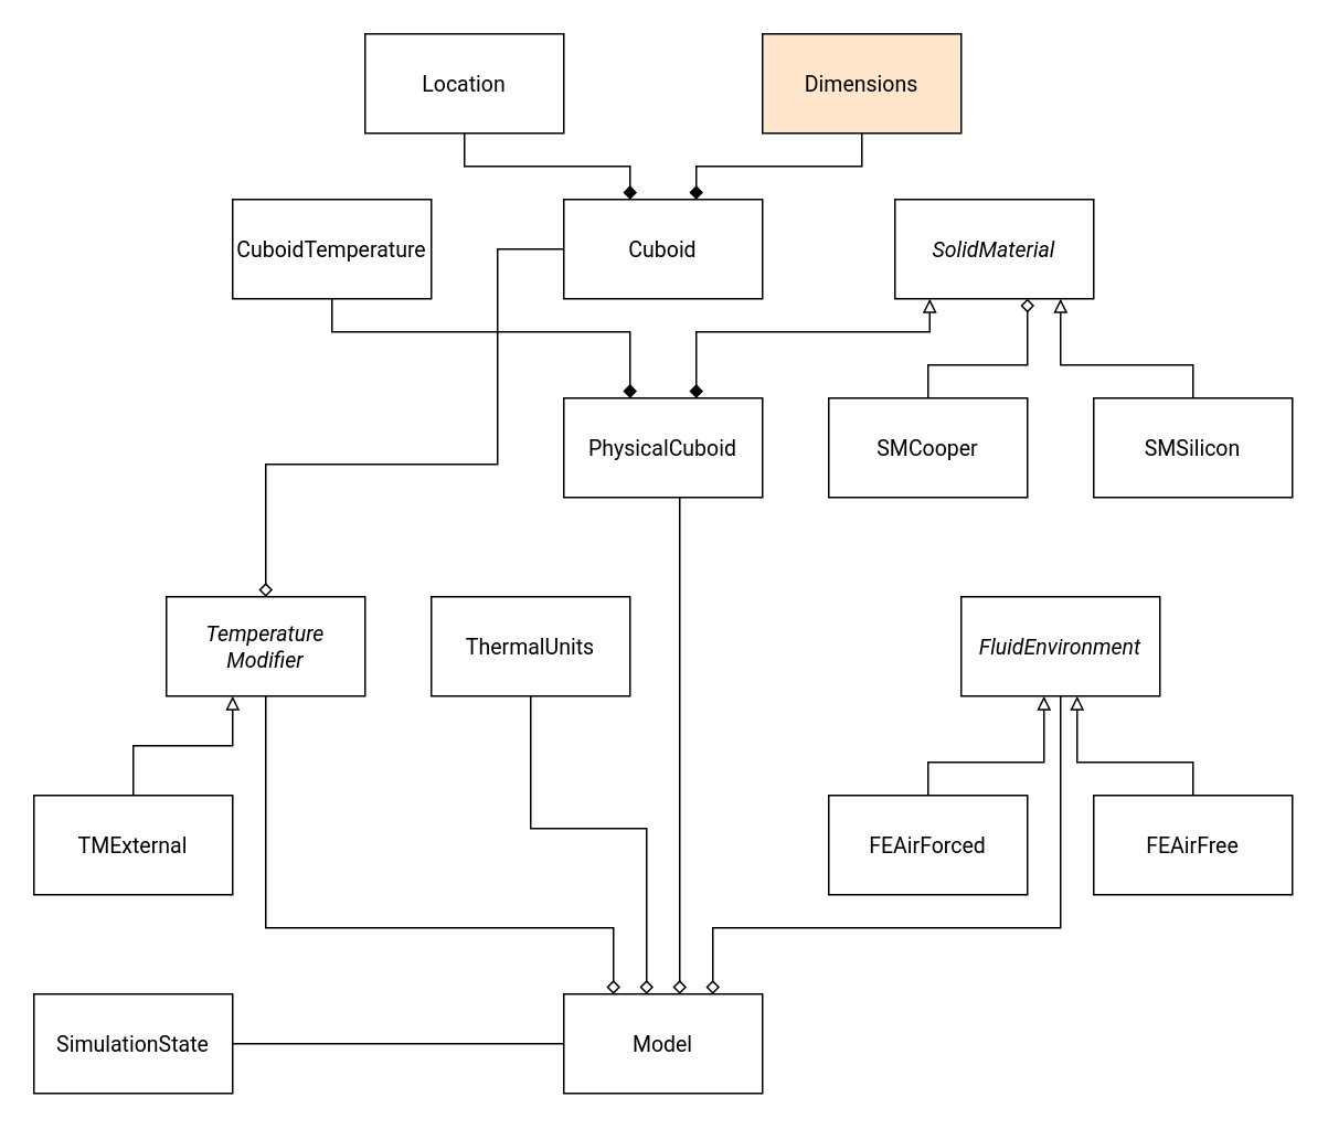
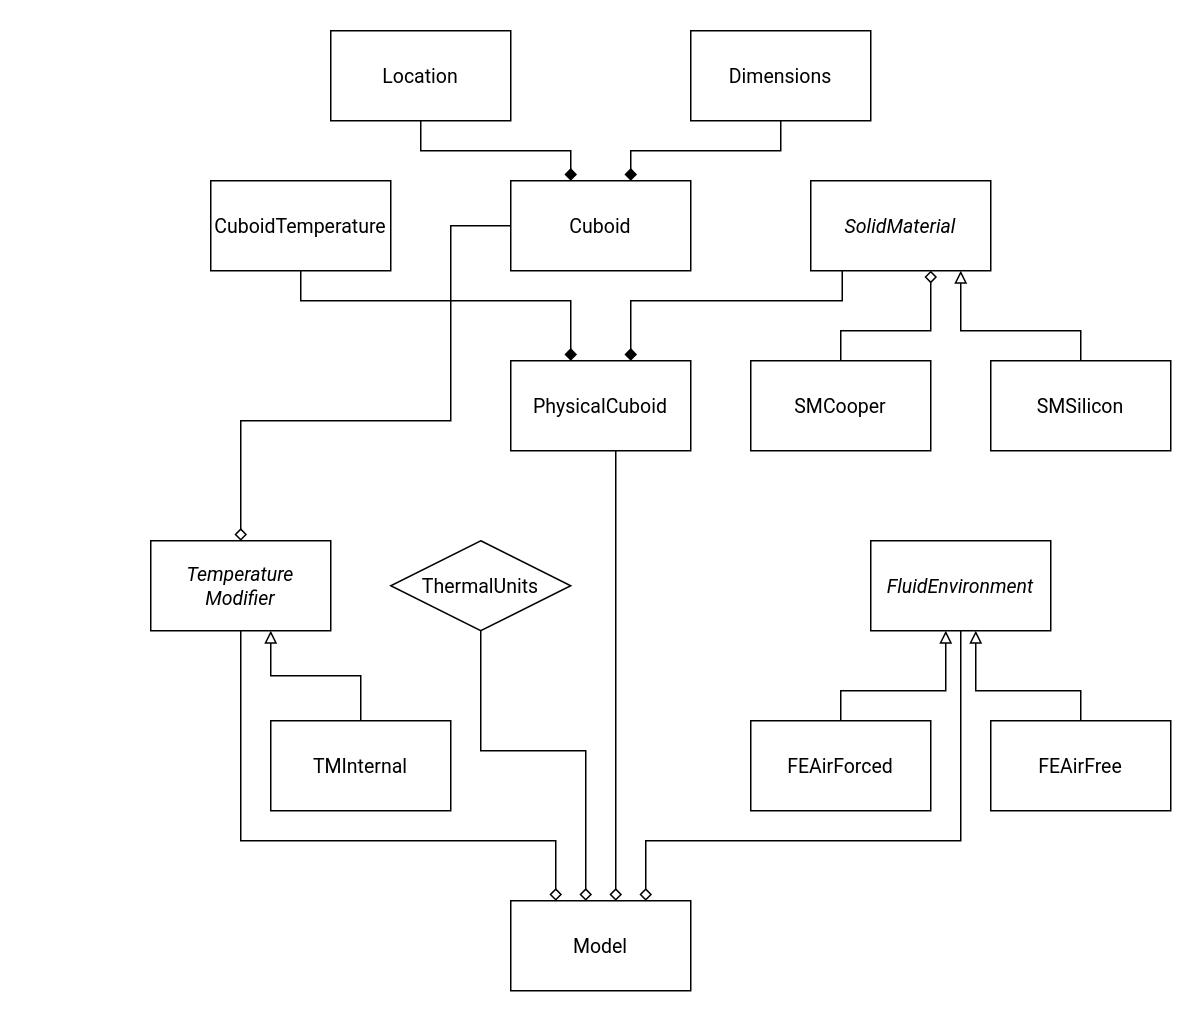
- <mxCell id="9" value="Dimensions" style="rounded=0;whiteSpace=wrap;html=1;fontFamily=Roboto;fontSource=https%3A%2F%2Ffonts.googleapis.com%2Fcss%3Ffamily%3DRoboto;fontSize=13;fillColor=#ffe6cc;" parent="1" vertex="1"><mxGeometry x="460" y="20" width="120" height="60" as="geometry" /></mxCell>
+ <mxCell id="9" value="Dimensions" style="rounded=0;whiteSpace=wrap;html=1;fontFamily=Roboto;fontSource=https%3A%2F%2Ffonts.googleapis.com%2Fcss%3Ffamily%3DRoboto;fontSize=13;" parent="1" vertex="1"><mxGeometry x="460" y="20" width="120" height="60" as="geometry" /></mxCell>
- <mxCell id="15" style="edgeStyle=orthogonalEdgeStyle;rounded=0;orthogonalLoop=1;jettySize=auto;html=1;startArrow=diamond;startFill=1;endArrow=block;endFill=0;fontFamily=Roboto;fontSource=https%3A%2F%2Ffonts.googleapis.com%2Fcss%3Ffamily%3DRoboto;fontSize=13;" parent="1" source="16" target="23" edge="1"><mxGeometry relative="1" as="geometry"><Array as="points"><mxPoint x="420" y="200" /><mxPoint x="561" y="200" /></Array></mxGeometry></mxCell>
+ <mxCell id="15" style="edgeStyle=orthogonalEdgeStyle;rounded=0;orthogonalLoop=1;jettySize=auto;html=1;startArrow=diamond;startFill=1;endArrow=none;endFill=0;fontFamily=Roboto;fontSource=https%3A%2F%2Ffonts.googleapis.com%2Fcss%3Ffamily%3DRoboto;fontSize=13;" parent="1" source="16" target="23" edge="1"><mxGeometry relative="1" as="geometry"><Array as="points"><mxPoint x="420" y="200" /><mxPoint x="561" y="200" /></Array></mxGeometry></mxCell>
- <mxCell id="21" value="&lt;span style=&quot;color: rgb(36, 41, 46); background-color: rgb(255, 255, 255); font-size: 13px;&quot;&gt; &lt;/span&gt;&lt;span class=&quot;pl-v&quot; style=&quot;box-sizing: border-box; background-color: rgb(255, 255, 255); font-size: 13px;&quot;&gt;&lt;span class=&quot;pl-token&quot; style=&quot;box-sizing: border-box; font-size: 13px;&quot;&gt;ThermalUnits&lt;/span&gt;&lt;/span&gt;" style="rounded=0;whiteSpace=wrap;html=1;fontFamily=Roboto;fontSource=https%3A%2F%2Ffonts.googleapis.com%2Fcss%3Ffamily%3DRoboto;fontSize=13;" parent="1" vertex="1"><mxGeometry x="260" y="360" width="120" height="60" as="geometry" /></mxCell>
+ <mxCell id="21" value="&lt;span style=&quot;color: rgb(36, 41, 46); background-color: rgb(255, 255, 255); font-size: 13px;&quot;&gt; &lt;/span&gt;&lt;span class=&quot;pl-v&quot; style=&quot;box-sizing: border-box; background-color: rgb(255, 255, 255); font-size: 13px;&quot;&gt;&lt;span class=&quot;pl-token&quot; style=&quot;box-sizing: border-box; font-size: 13px;&quot;&gt;ThermalUnits&lt;/span&gt;&lt;/span&gt;" style="rhombus;whiteSpace=wrap;html=1;fontFamily=Roboto;fontSource=https%3A%2F%2Ffonts.googleapis.com%2Fcss%3Ffamily%3DRoboto;fontSize=13;" parent="1" vertex="1"><mxGeometry x="260" y="360" width="120" height="60" as="geometry" /></mxCell>
- <mxCell id="17" style="edgeStyle=orthogonalEdgeStyle;rounded=0;orthogonalLoop=1;jettySize=auto;html=1;startArrow=none;startFill=0;endArrow=block;endFill=0;fontFamily=Roboto;fontSource=https%3A%2F%2Ffonts.googleapis.com%2Fcss%3Ffamily%3DRoboto;fontSize=13;" parent="1" source="18" target="34" edge="1"><mxGeometry relative="1" as="geometry"><Array as="points"><mxPoint x="80" y="450" /><mxPoint y="450" x="140" /></Array></mxGeometry></mxCell>
+ <mxCell id="19" style="edgeStyle=orthogonalEdgeStyle;rounded=0;orthogonalLoop=1;jettySize=auto;html=1;startArrow=none;startFill=0;endArrow=block;endFill=0;fontFamily=Roboto;fontSource=https%3A%2F%2Ffonts.googleapis.com%2Fcss%3Ffamily%3DRoboto;fontSize=13;" parent="1" source="20" target="34" edge="1"><mxGeometry relative="1" as="geometry"><mxPoint x="180" y="430" as="targetPoint" /><Array as="points"><mxPoint x="240" y="450" /><mxPoint x="180" y="450" /></Array></mxGeometry></mxCell>
- <mxCell id="18" value="&lt;span style=&quot;color: rgb(36, 41, 46); background-color: rgb(255, 255, 255); font-size: 13px;&quot;&gt;&lt;/span&gt;&lt;span class=&quot;pl-v&quot; style=&quot;box-sizing: border-box; background-color: rgb(255, 255, 255); font-size: 13px;&quot;&gt;&lt;span class=&quot;pl-token&quot; style=&quot;box-sizing: border-box; font-size: 13px;&quot;&gt;TMExternal&lt;/span&gt;&lt;/span&gt;" style="rounded=0;whiteSpace=wrap;html=1;fontFamily=Roboto;fontSource=https%3A%2F%2Ffonts.googleapis.com%2Fcss%3Ffamily%3DRoboto;fontSize=13;" parent="1" vertex="1"><mxGeometry x="20" y="480" width="120" height="60" as="geometry" /></mxCell>
+ <mxCell id="20" value="&lt;span style=&quot;background-color: rgb(255, 255, 255); font-size: 13px;&quot;&gt;TMInternal&lt;/span&gt;" style="rounded=0;whiteSpace=wrap;html=1;fontFamily=Roboto;fontSource=https%3A%2F%2Ffonts.googleapis.com%2Fcss%3Ffamily%3DRoboto;fontSize=13;" parent="1" vertex="1"><mxGeometry x="180" y="480" width="120" height="60" as="geometry" /></mxCell>
- <mxCell id="7" value="SimulationState" style="rounded=0;whiteSpace=wrap;html=1;fontFamily=Roboto;fontSource=https%3A%2F%2Ffonts.googleapis.com%2Fcss%3Ffamily%3DRoboto;fontSize=13;" parent="1" vertex="1"><mxGeometry x="20" y="600" width="120" height="60" as="geometry" /></mxCell>
- <mxCell id="6" style="edgeStyle=orthogonalEdgeStyle;rounded=0;orthogonalLoop=1;jettySize=auto;html=1;exitX=1;exitY=0.5;exitDx=0;exitDy=0;startArrow=none;startFill=0;endArrow=none;endFill=0;fontFamily=Roboto;fontSource=https%3A%2F%2Ffonts.googleapis.com%2Fcss%3Ffamily%3DRoboto;fontSize=13;" parent="1" source="7" target="5" edge="1"><mxGeometry relative="1" as="geometry" /></mxCell>
